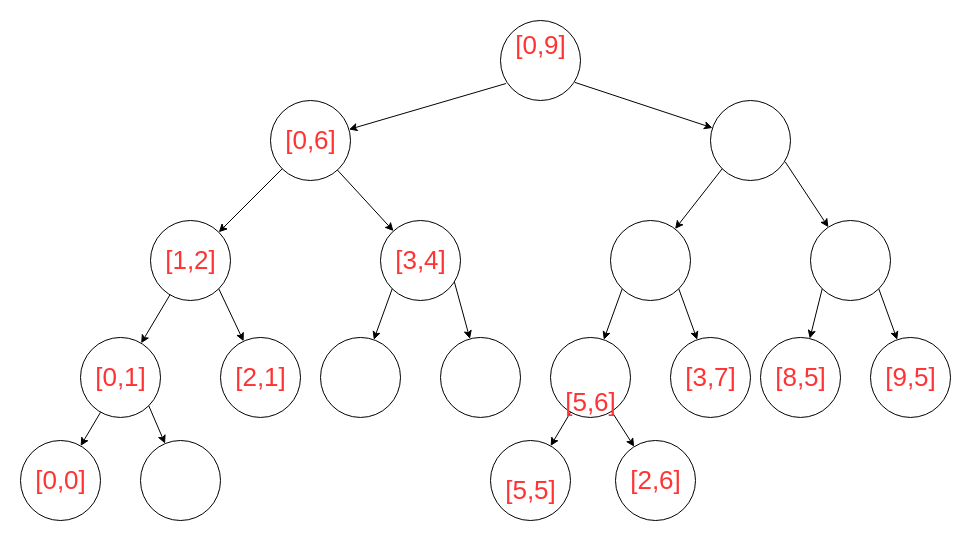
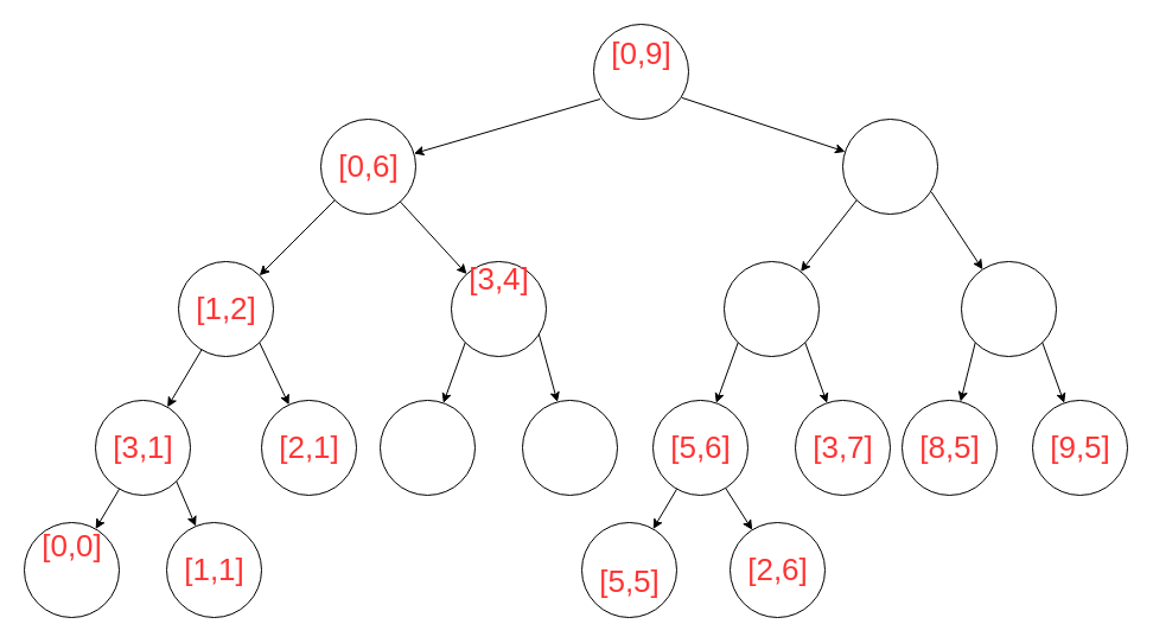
- <mxCell id="40" value="&lt;font color=&quot;#ff3333&quot; style=&quot;font-size: 26px;&quot;&gt;[3,4]&lt;/font&gt;" style="text;html=1;resizable=0;autosize=1;align=center;verticalAlign=middle;points=[];fillColor=none;strokeColor=none;rounded=0;" vertex="1" parent="1"><mxGeometry x="385" y="250" width="70" height="20" as="geometry" /></mxCell>
+ <mxCell id="40" value="&lt;font color=&quot;#ff3333&quot; style=&quot;font-size: 26px;&quot;&gt;[3,4]&lt;/font&gt;" style="text;html=1;resizable=0;autosize=1;align=center;verticalAlign=middle;points=[];fillColor=none;strokeColor=none;rounded=0;" vertex="1" parent="1"><mxGeometry x="385" y="225" width="70" height="20" as="geometry" /></mxCell>
- <mxCell id="38" value="&lt;font color=&quot;#ff3333&quot; style=&quot;font-size: 26px;&quot;&gt;[0,1]&lt;/font&gt;" style="text;html=1;resizable=0;autosize=1;align=center;verticalAlign=middle;points=[];fillColor=none;strokeColor=none;rounded=0;" vertex="1" parent="1"><mxGeometry x="85" y="366.96" width="70" height="20" as="geometry" /></mxCell>
+ <mxCell id="38" value="&lt;font color=&quot;#ff3333&quot; style=&quot;font-size: 26px;&quot;&gt;[3,1]&lt;/font&gt;" style="text;html=1;resizable=0;autosize=1;align=center;verticalAlign=middle;points=[];fillColor=none;strokeColor=none;rounded=0;" vertex="1" parent="1"><mxGeometry x="85" y="366.96" width="70" height="20" as="geometry" /></mxCell>
- <mxCell id="41" value="&lt;font color=&quot;#ff3333&quot; style=&quot;font-size: 26px;&quot;&gt;[5,6]&lt;/font&gt;" style="text;html=1;resizable=0;autosize=1;align=center;verticalAlign=middle;points=[];fillColor=none;strokeColor=none;rounded=0;" vertex="1" parent="1"><mxGeometry x="555" y="391.96" width="70" height="20" as="geometry" /></mxCell>
+ <mxCell id="41" value="&lt;font color=&quot;#ff3333&quot; style=&quot;font-size: 26px;&quot;&gt;[5,6]&lt;/font&gt;" style="text;html=1;resizable=0;autosize=1;align=center;verticalAlign=middle;points=[];fillColor=none;strokeColor=none;rounded=0;" vertex="1" parent="1"><mxGeometry x="555" y="366.96" width="70" height="20" as="geometry" /></mxCell>
- <mxCell id="49" value="&lt;font color=&quot;#ff3333&quot; style=&quot;font-size: 26px;&quot;&gt;[0,0]&lt;/font&gt;" style="text;html=1;resizable=0;autosize=1;align=center;verticalAlign=middle;points=[];fillColor=none;strokeColor=none;rounded=0;" vertex="1" parent="1"><mxGeometry x="25" y="470" width="70" height="20" as="geometry" /></mxCell>
+ <mxCell id="49" value="&lt;font color=&quot;#ff3333&quot; style=&quot;font-size: 26px;&quot;&gt;[0,0]&lt;/font&gt;" style="text;html=1;resizable=0;autosize=1;align=center;verticalAlign=middle;points=[];fillColor=none;strokeColor=none;rounded=0;" vertex="1" parent="1"><mxGeometry x="25" y="450" width="70" height="20" as="geometry" /></mxCell>
+ <mxCell id="50" value="&lt;font color=&quot;#ff3333&quot; style=&quot;font-size: 26px;&quot;&gt;[1,1]&lt;/font&gt;" style="text;html=1;resizable=0;autosize=1;align=center;verticalAlign=middle;points=[];fillColor=none;strokeColor=none;rounded=0;" vertex="1" parent="1"><mxGeometry x="145" y="470" width="70" height="20" as="geometry" /></mxCell>
